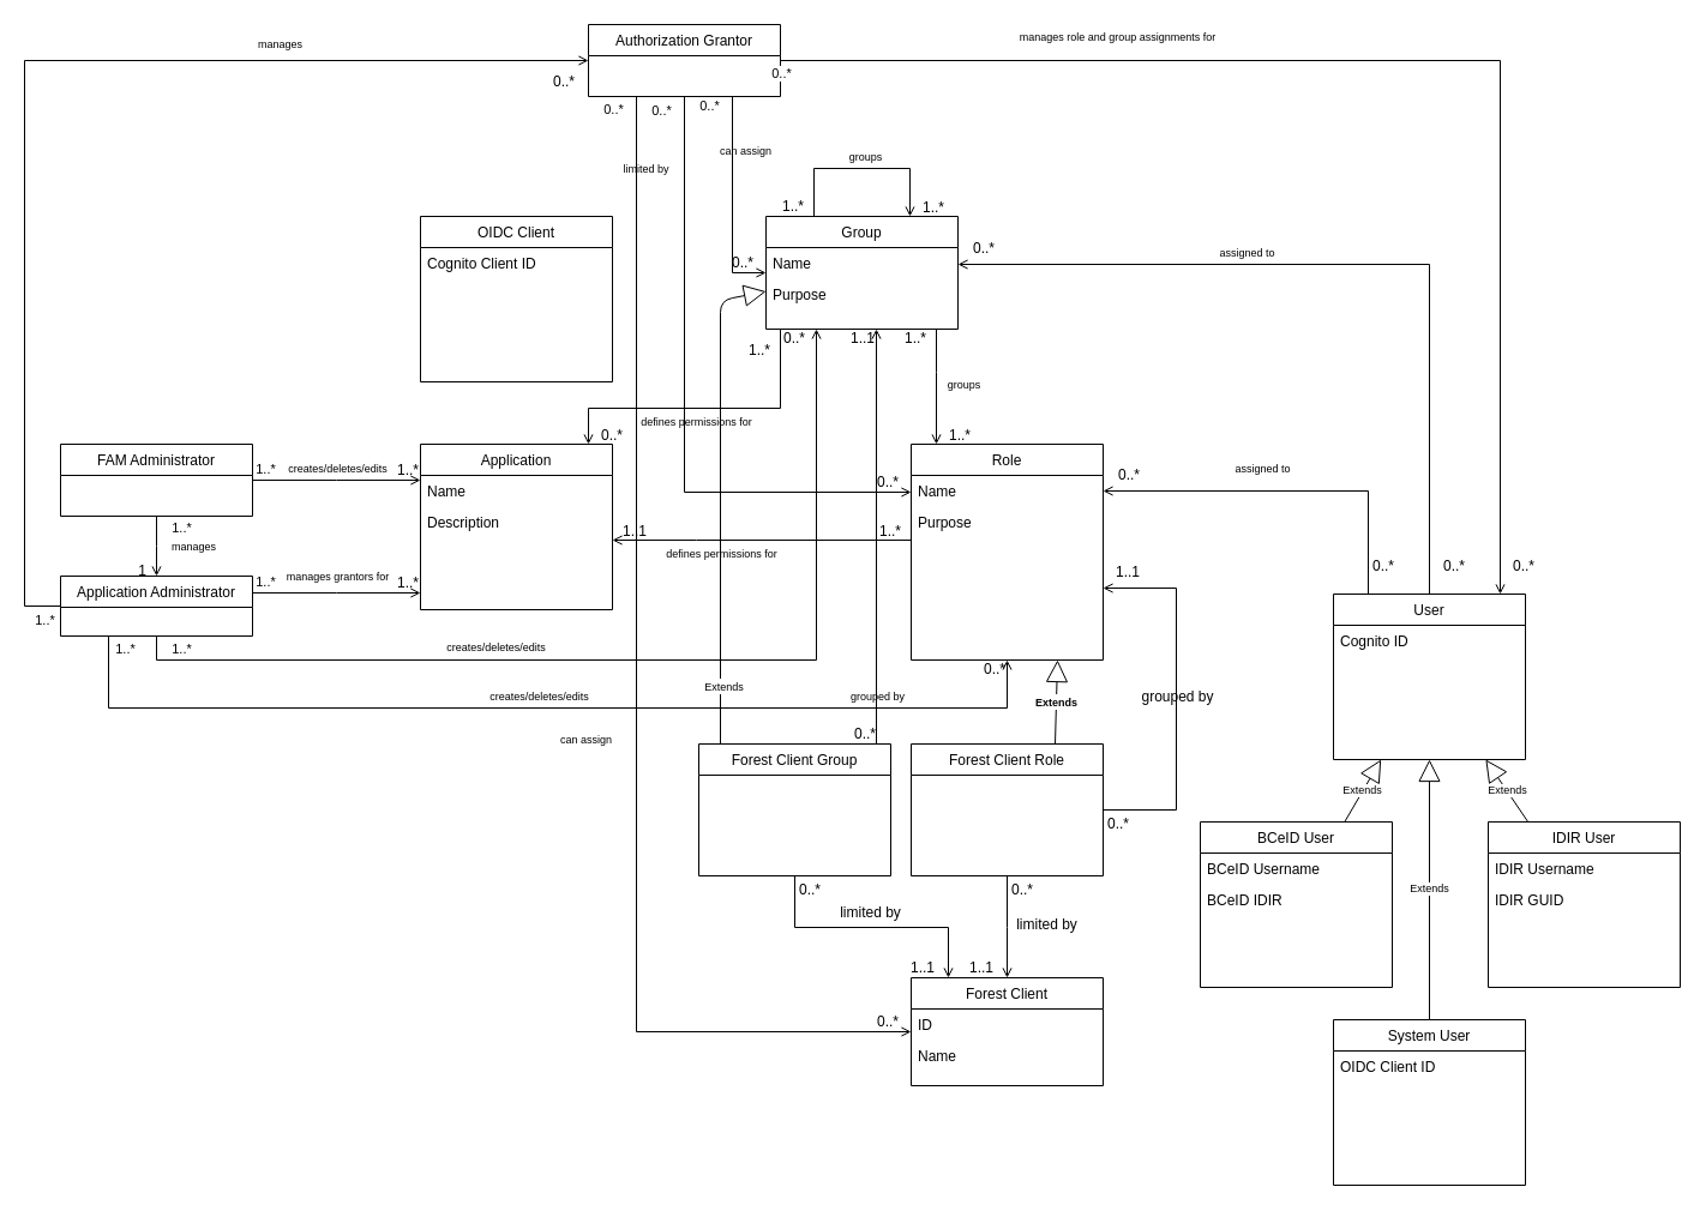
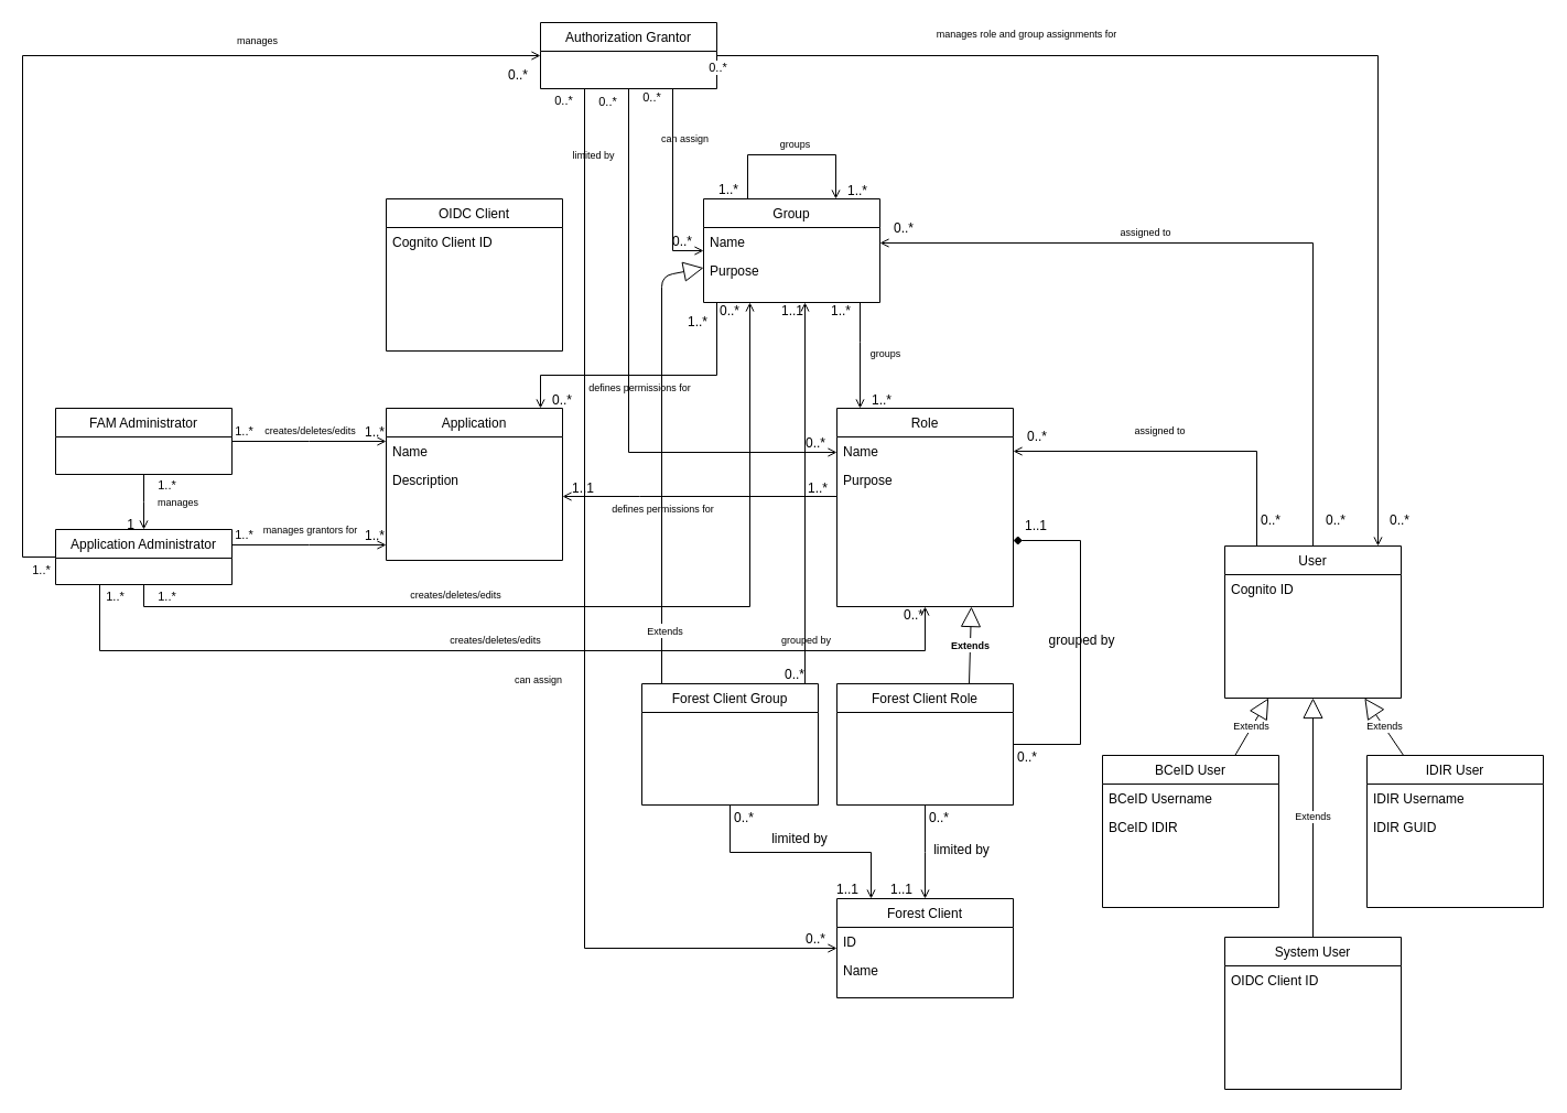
- <mxCell id="55" value="" style="endArrow=open;shadow=0;strokeWidth=1;rounded=0;endFill=1;edgeStyle=elbowEdgeStyle;elbow=vertical;exitX=1;exitY=0.5;exitDx=0;exitDy=0;" parent="1" source="46" target="5" edge="1"><mxGeometry x="0.5" y="41" relative="1" as="geometry"><mxPoint x="969.33" y="520" as="sourcePoint" /><mxPoint x="1061.33" y="430" as="targetPoint" /><mxPoint x="-40" y="32" as="offset" /><Array as="points"><mxPoint x="980" y="490" /><mxPoint x="980" y="530" /><mxPoint x="991" y="510" /><mxPoint x="991" y="500" /><mxPoint x="1121.33" y="500" /><mxPoint x="1101.33" y="480" /><mxPoint x="1091.33" y="500" /></Array></mxGeometry></mxCell>
+ <mxCell id="55" value="" style="endArrow=diamond;shadow=0;strokeWidth=1;rounded=0;endFill=1;edgeStyle=elbowEdgeStyle;elbow=vertical;exitX=1;exitY=0.5;exitDx=0;exitDy=0;" parent="1" source="46" target="5" edge="1"><mxGeometry x="0.5" y="41" relative="1" as="geometry"><mxPoint x="969.33" y="520" as="sourcePoint" /><mxPoint x="1061.33" y="430" as="targetPoint" /><mxPoint x="-40" y="32" as="offset" /><Array as="points"><mxPoint x="980" y="490" /><mxPoint x="980" y="530" /><mxPoint x="991" y="510" /><mxPoint x="991" y="500" /><mxPoint x="1121.33" y="500" /><mxPoint x="1101.33" y="480" /><mxPoint x="1091.33" y="500" /></Array></mxGeometry></mxCell>
